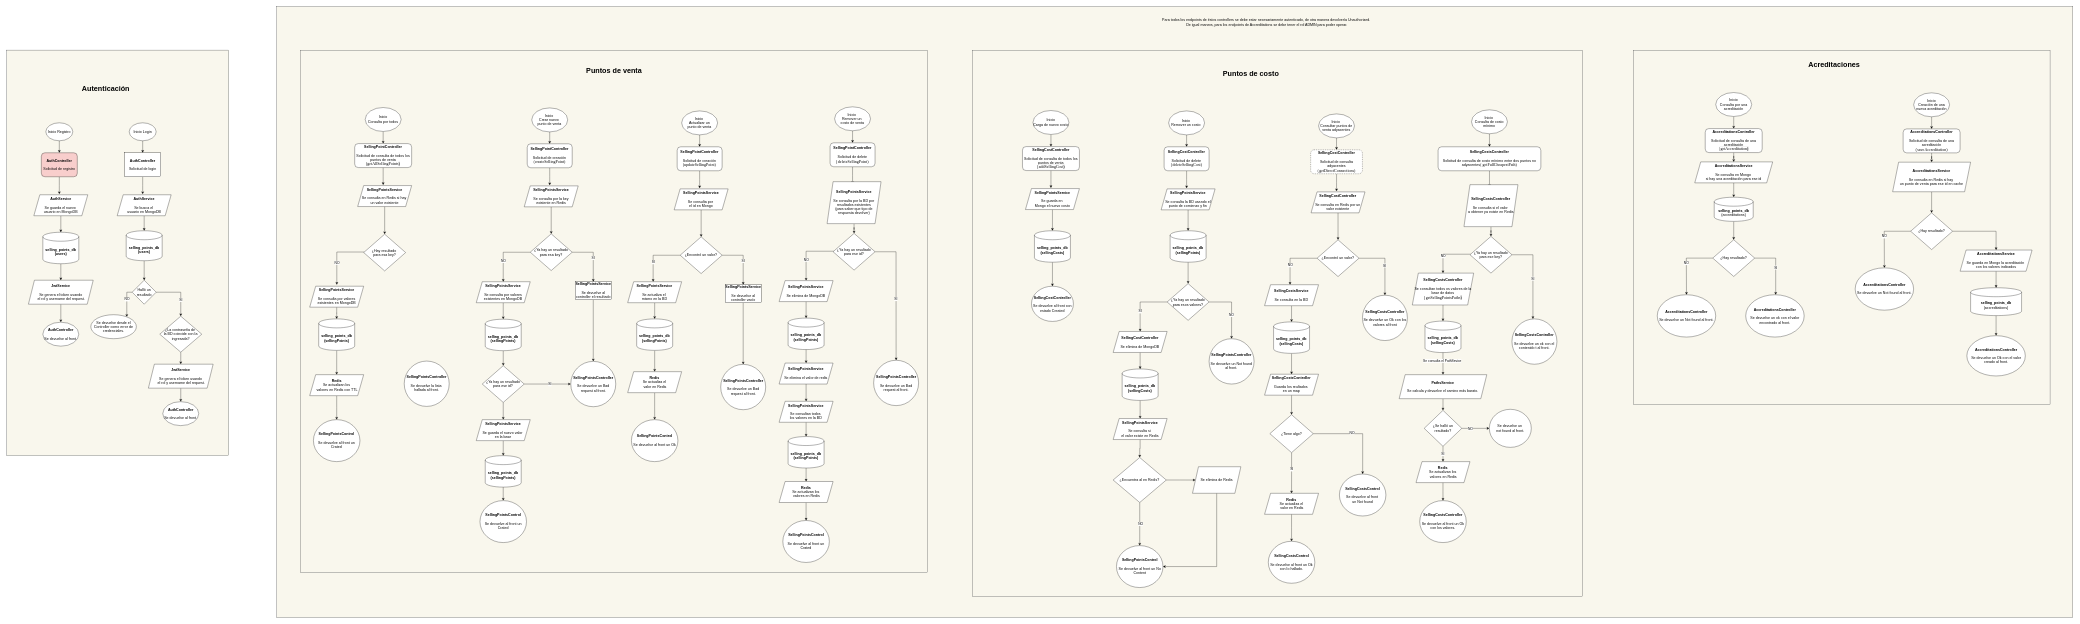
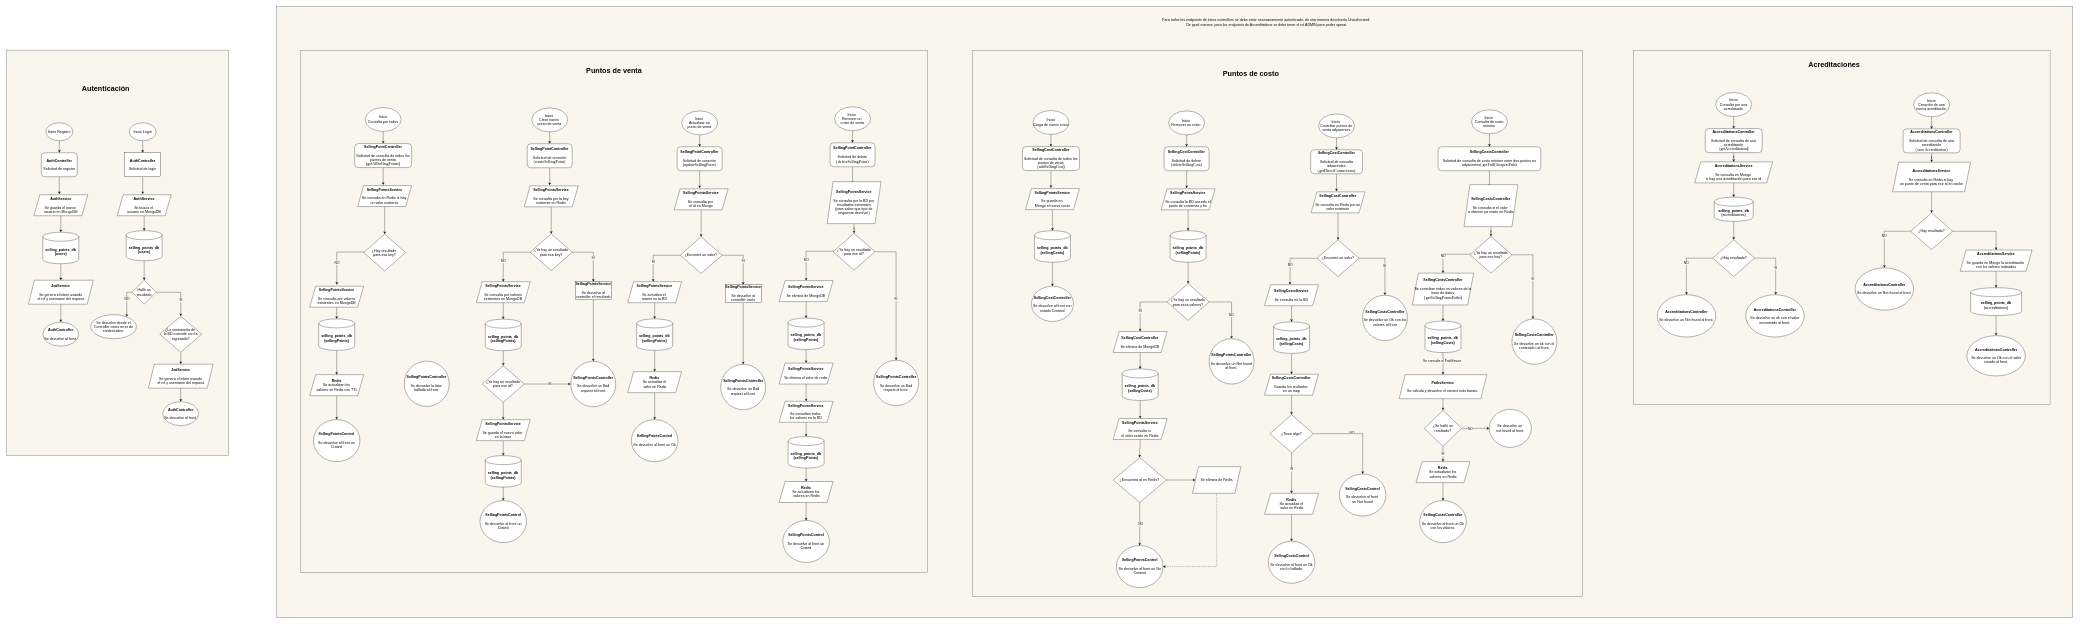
- <mxCell id="180" value="&lt;div&gt;&lt;b&gt;SellingCostController&lt;/b&gt;&lt;/div&gt;&lt;div&gt;&lt;br&gt;&lt;/div&gt;Solicitud de consulta adyacentes&lt;div&gt;(&lt;span style=&quot;font-family: Consolas; font-size: 10pt; white-space: pre; background-color: rgb(255, 255, 255); color: light-dark(rgb(0, 0, 0), rgb(255, 255, 255));&quot;&gt;&lt;span style=&quot;padding: 0px 0px 0px 2px;&quot;&gt;&lt;span style=&quot;font-size: 10pt;&quot;&gt;getDirectConnections&lt;/span&gt;&lt;/span&gt;)&lt;/span&gt;&lt;/div&gt;" style="rounded=1;whiteSpace=wrap;html=1;fontSize=12;glass=0;strokeWidth=1;shadow=0;dashed=1;" vertex="1" parent="1"><mxGeometry x="4368.08" y="499" width="172.72" height="80" as="geometry" /></mxCell>
+ <mxCell id="180" value="&lt;div&gt;&lt;b&gt;SellingCostController&lt;/b&gt;&lt;/div&gt;&lt;div&gt;&lt;br&gt;&lt;/div&gt;Solicitud de consulta adyacentes&lt;div&gt;(&lt;span style=&quot;font-family: Consolas; font-size: 10pt; white-space: pre; background-color: rgb(255, 255, 255); color: light-dark(rgb(0, 0, 0), rgb(255, 255, 255));&quot;&gt;&lt;span style=&quot;padding: 0px 0px 0px 2px;&quot;&gt;&lt;span style=&quot;font-size: 10pt;&quot;&gt;getDirectConnections&lt;/span&gt;&lt;/span&gt;)&lt;/span&gt;&lt;/div&gt;" style="rounded=1;whiteSpace=wrap;html=1;fontSize=12;glass=0;strokeWidth=1;shadow=0;" vertex="1" parent="1"><mxGeometry x="4368.08" y="499" width="172.72" height="80" as="geometry" /></mxCell>
- <mxCell id="11" value="&lt;div&gt;&lt;b&gt;AuthController&lt;/b&gt;&lt;/div&gt;&lt;div&gt;&lt;br&gt;&lt;/div&gt;Solicitud de registro" style="rounded=1;whiteSpace=wrap;html=1;fontSize=12;glass=0;strokeWidth=1;shadow=0;fillColor=#f8cecc;" parent="1" vertex="1"><mxGeometry x="135" y="509" width="120" height="80" as="geometry" /></mxCell>
+ <mxCell id="11" value="&lt;div&gt;&lt;b&gt;AuthController&lt;/b&gt;&lt;/div&gt;&lt;div&gt;&lt;br&gt;&lt;/div&gt;Solicitud de registro" style="rounded=1;whiteSpace=wrap;html=1;fontSize=12;glass=0;strokeWidth=1;shadow=0;" parent="1" vertex="1"><mxGeometry x="135" y="509" width="120" height="80" as="geometry" /></mxCell>
- <mxCell id="205" style="edgeStyle=orthogonalEdgeStyle;rounded=0;orthogonalLoop=1;jettySize=auto;html=1;entryX=1;entryY=0.5;entryDx=0;entryDy=0;" edge="1" parent="1" source="206" target="148"><mxGeometry relative="1" as="geometry"><Array as="points"><mxPoint x="4055" y="1889" /></Array></mxGeometry></mxCell>
+ <mxCell id="205" style="edgeStyle=orthogonalEdgeStyle;rounded=0;orthogonalLoop=1;jettySize=auto;html=1;entryX=1;entryY=0.5;entryDx=0;entryDy=0;dashed=1;" edge="1" parent="1" source="206" target="148"><mxGeometry relative="1" as="geometry"><Array as="points"><mxPoint x="4055" y="1889" /></Array></mxGeometry></mxCell>
